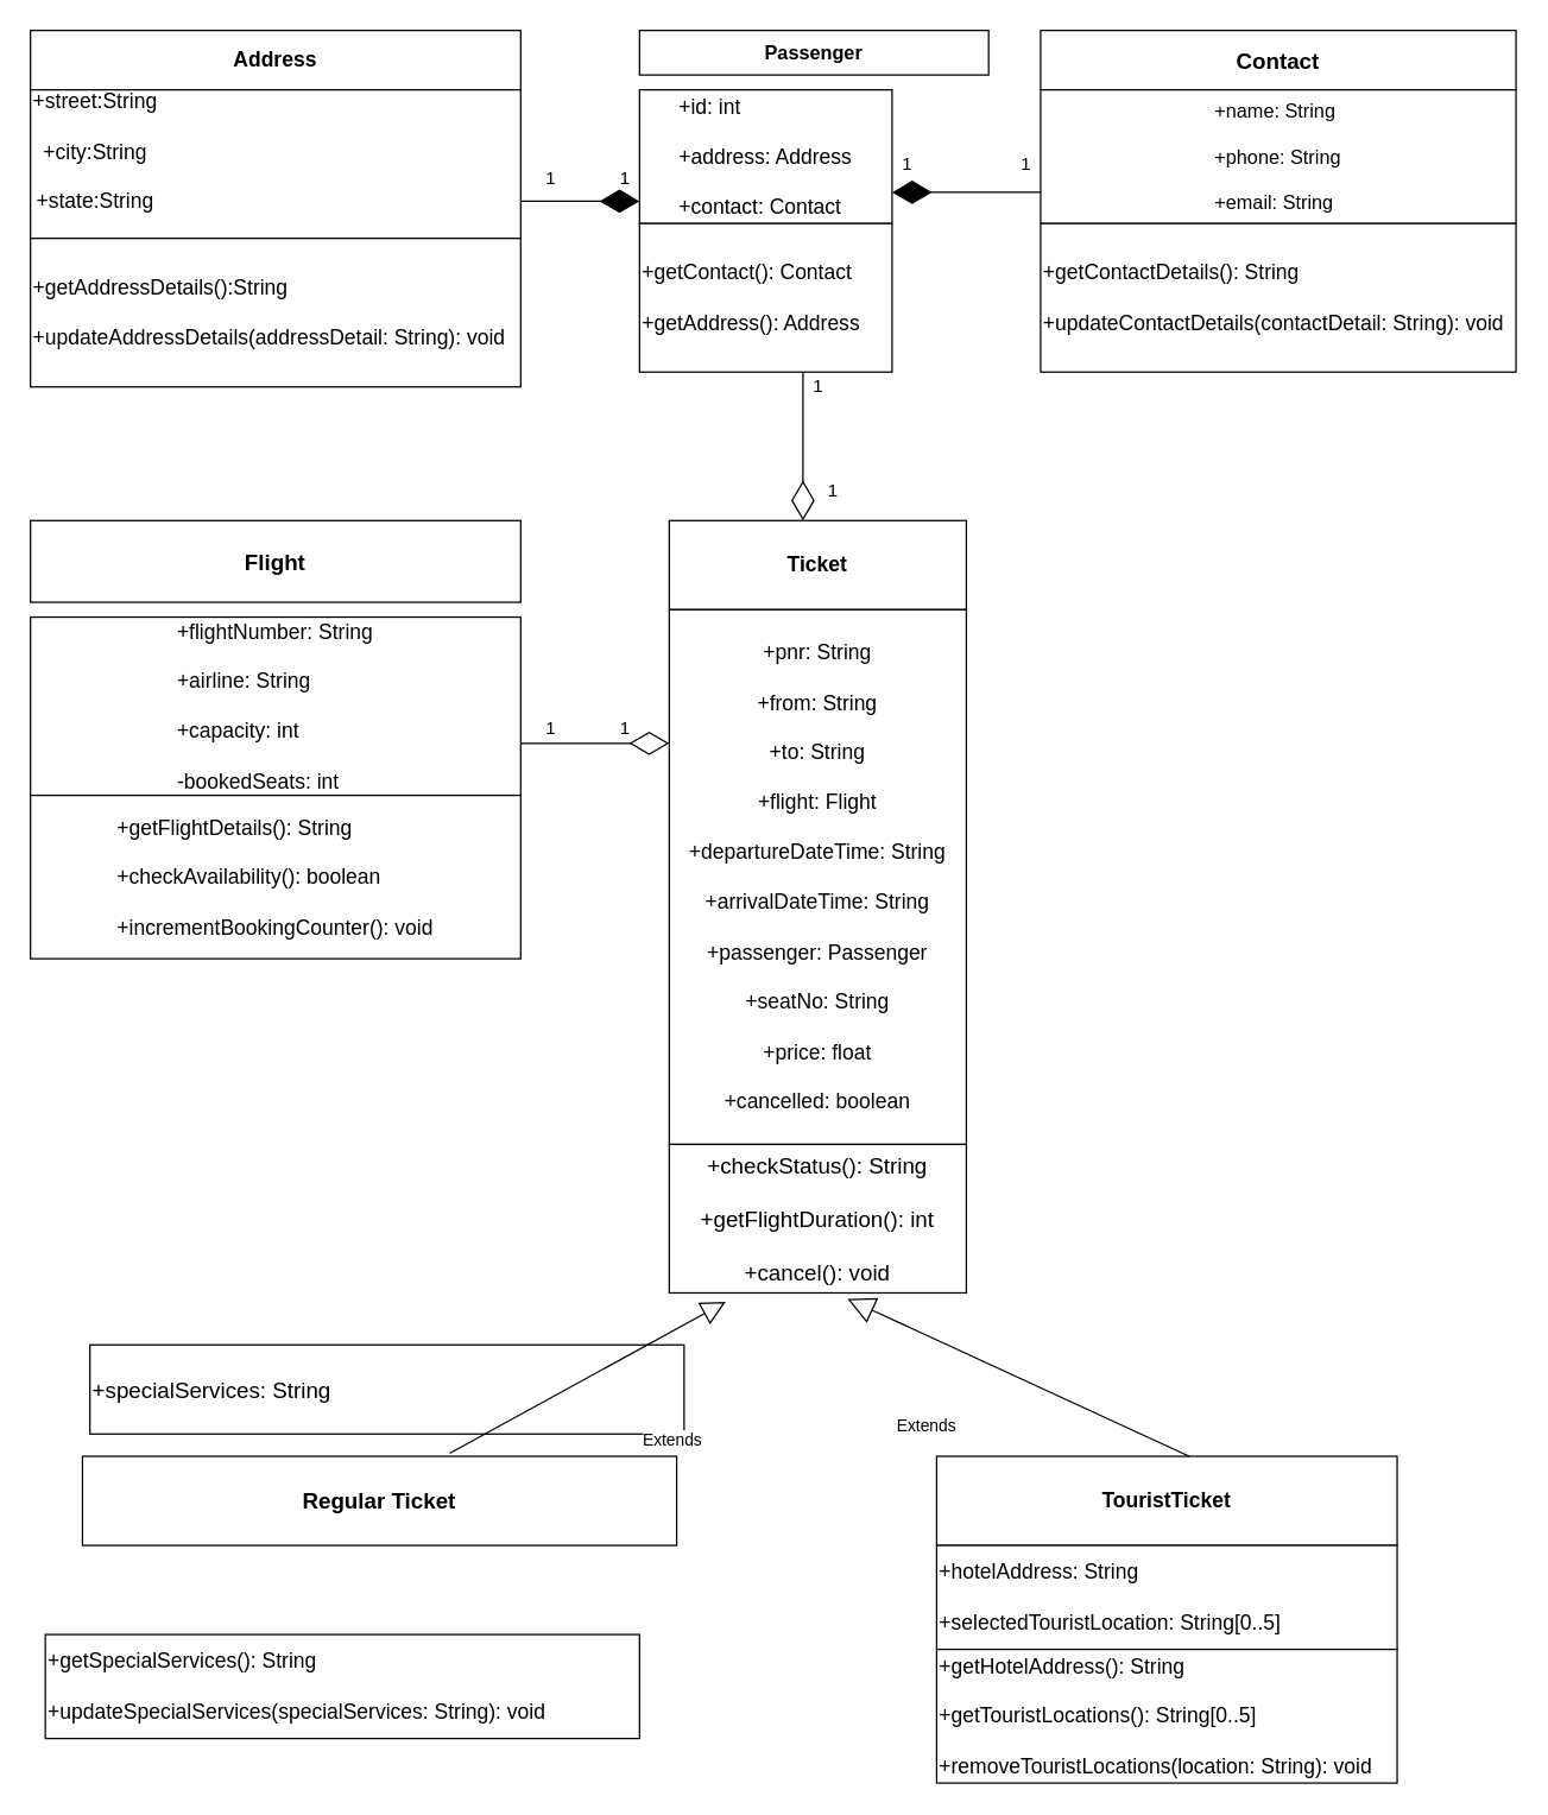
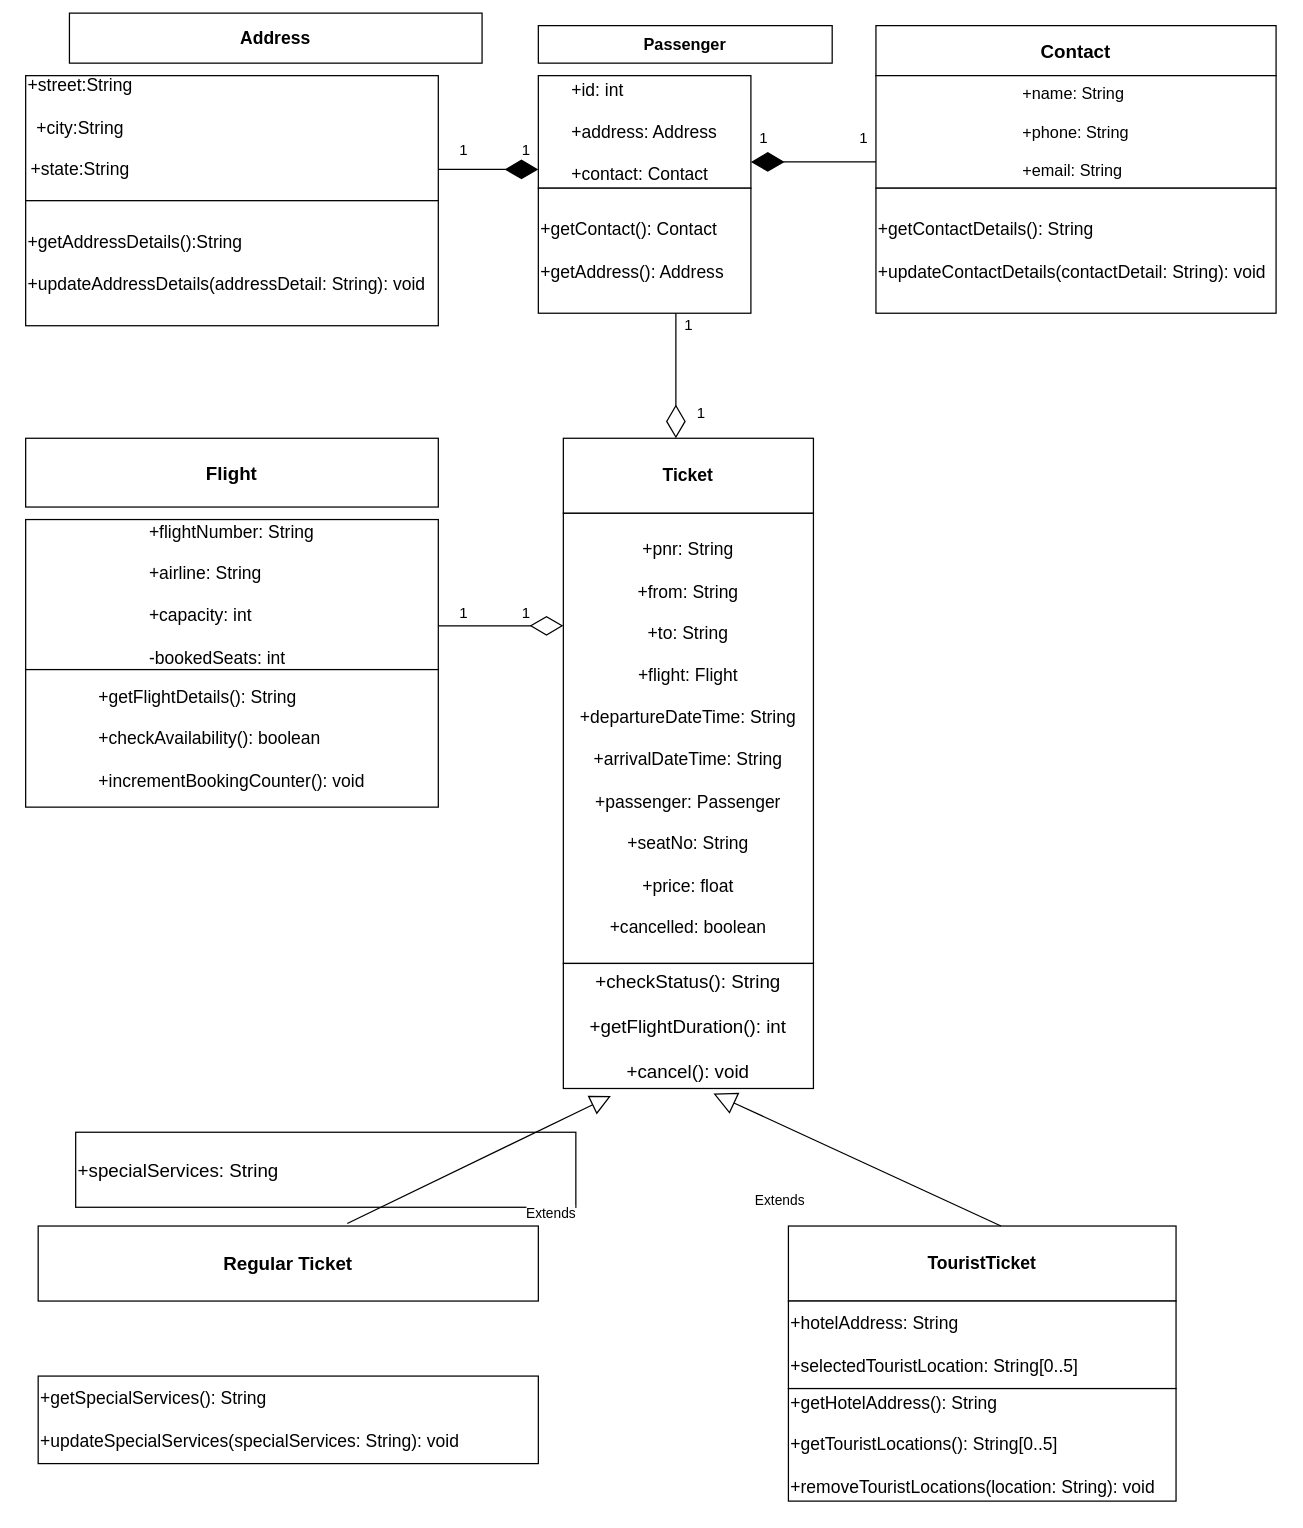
- <mxCell id="2" value="&lt;b&gt;&lt;font style=&quot;font-size: 14px&quot;&gt;Address&lt;/font&gt;&lt;/b&gt;" style="rounded=0;whiteSpace=wrap;html=1;strokeWidth=1;" parent="1" vertex="1"><mxGeometry x="20" y="20" width="330" height="40" as="geometry" /></mxCell>
+ <mxCell id="2" value="&lt;b&gt;&lt;font style=&quot;font-size: 14px&quot;&gt;Address&lt;/font&gt;&lt;/b&gt;" style="rounded=0;whiteSpace=wrap;html=1;strokeWidth=1;" parent="1" vertex="1"><mxGeometry x="55" y="10" width="330" height="40" as="geometry" /></mxCell>
- <mxCell id="23" value="&lt;font style=&quot;font-size: 15px&quot;&gt;&lt;b&gt;Regular Ticket&lt;/b&gt;&lt;/font&gt;" style="rounded=0;whiteSpace=wrap;html=1;strokeWidth=1;" parent="1" vertex="1"><mxGeometry x="55" y="980" width="400" height="60" as="geometry" /></mxCell>
+ <mxCell id="23" value="&lt;font style=&quot;font-size: 15px&quot;&gt;&lt;b&gt;Regular Ticket&lt;/b&gt;&lt;/font&gt;" style="rounded=0;whiteSpace=wrap;html=1;strokeWidth=1;" parent="1" vertex="1"><mxGeometry x="30" y="980" width="400" height="60" as="geometry" /></mxCell>
